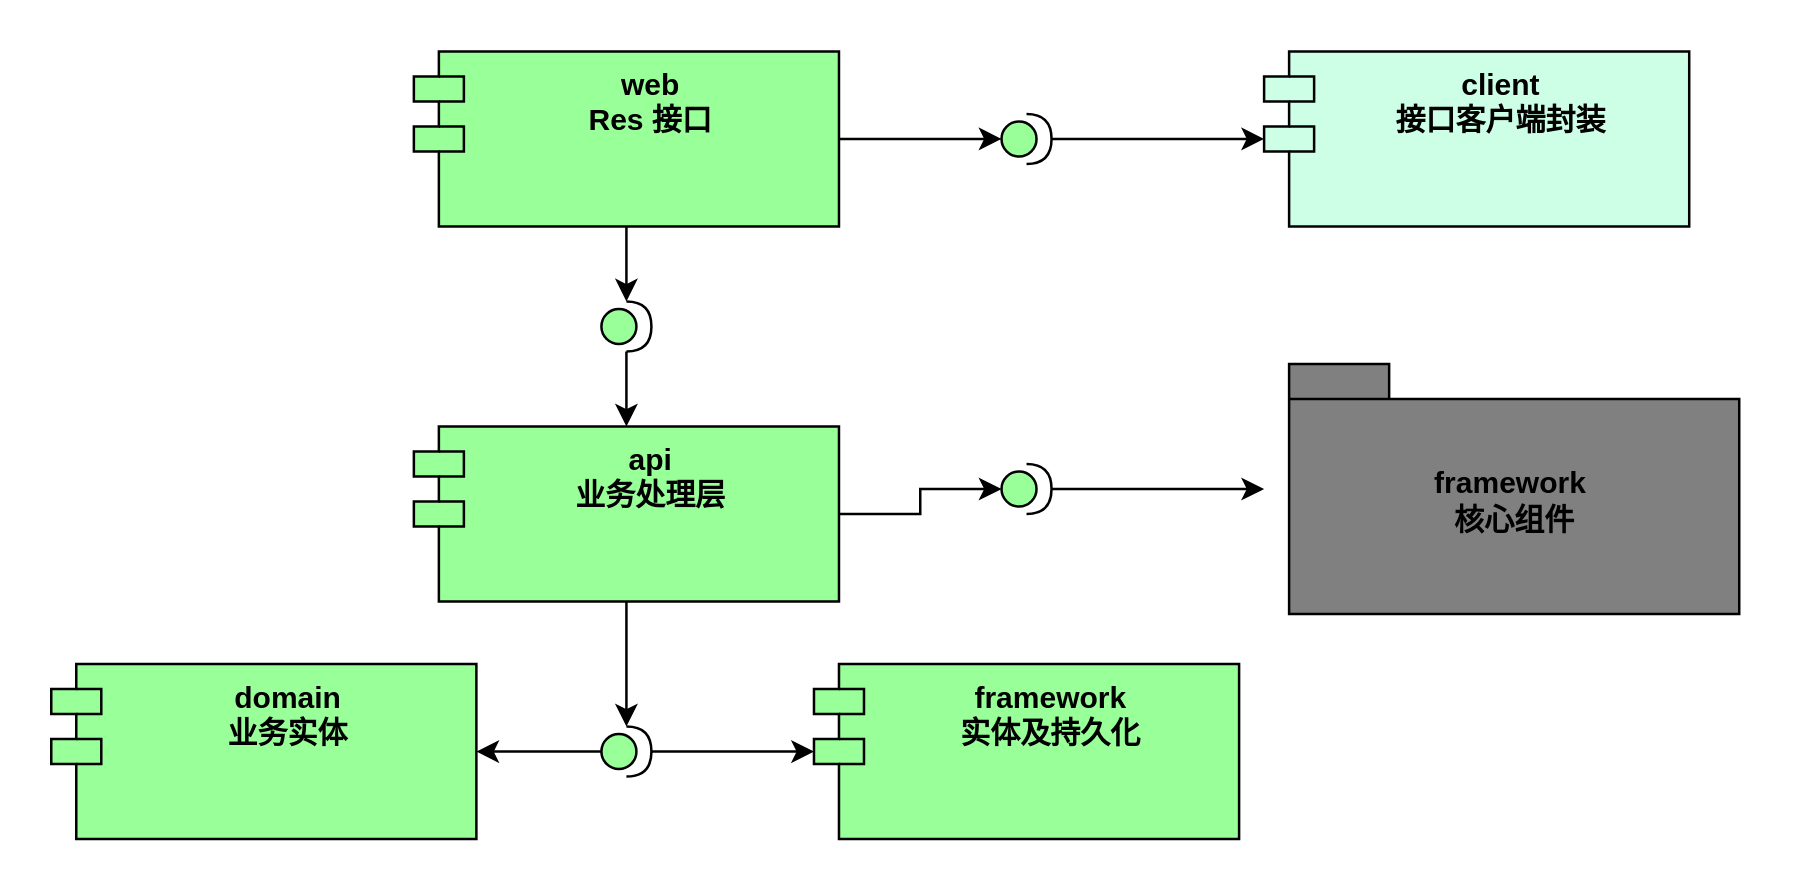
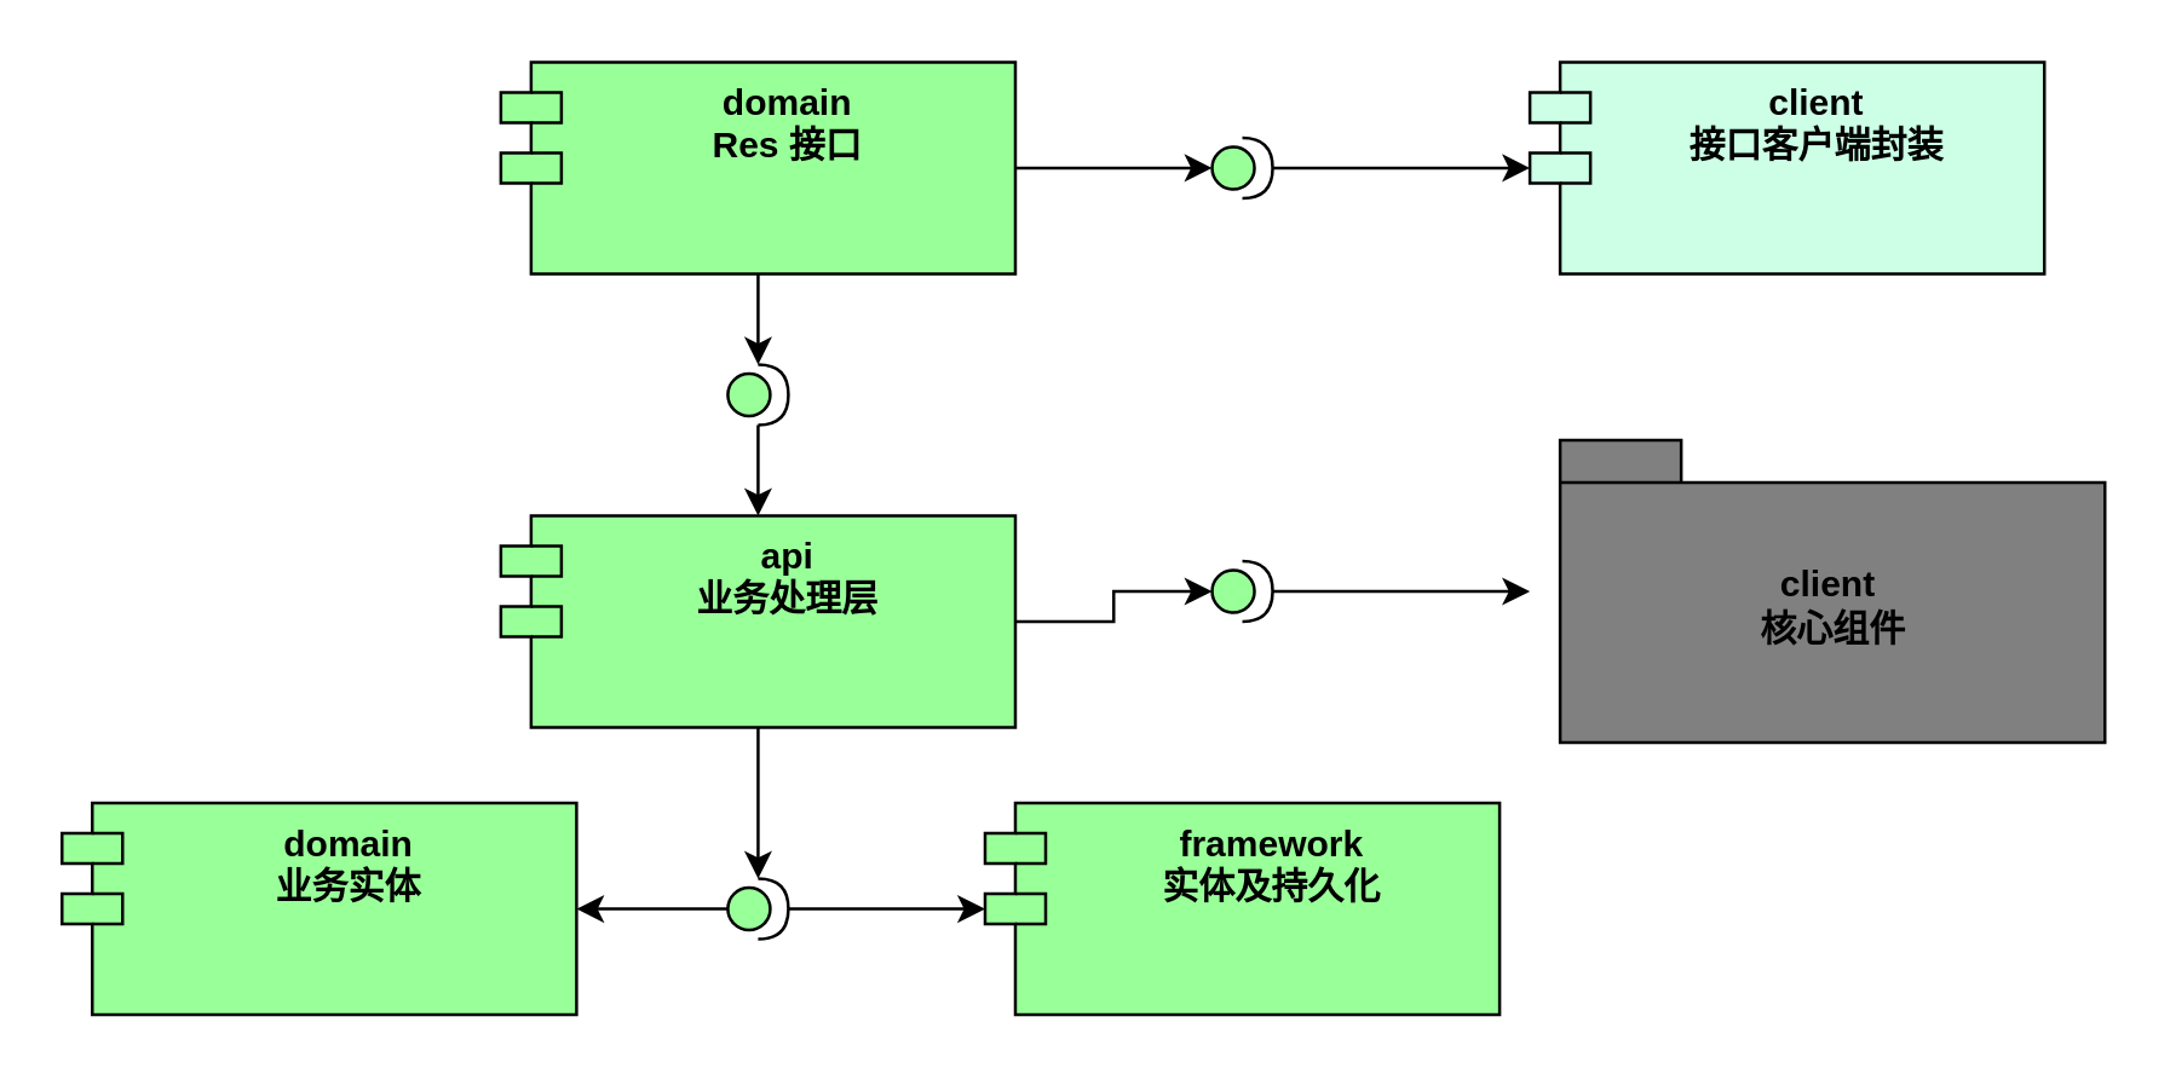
- <mxCell id="10" value="web&#10;Res 接口" style="shape=module;align=left;spacingLeft=20;align=center;verticalAlign=top;fillColor=#99FF99;fontStyle=1" parent="1" vertex="1"><mxGeometry x="165" y="20" width="170" height="70" as="geometry" /></mxCell>
+ <mxCell id="10" value="domain&#10;Res 接口" style="shape=module;align=left;spacingLeft=20;align=center;verticalAlign=top;fillColor=#99FF99;fontStyle=1" parent="1" vertex="1"><mxGeometry x="165" y="20" width="170" height="70" as="geometry" /></mxCell>
- <mxCell id="20" value="framework&amp;nbsp;&lt;br&gt;核心组件" style="shape=folder;fontStyle=1;spacingTop=10;tabWidth=40;tabHeight=14;tabPosition=left;html=1;fillColor=#808080;" parent="1" vertex="1"><mxGeometry x="515" y="145" width="180" height="100" as="geometry" /></mxCell>
+ <mxCell id="20" value="client&amp;nbsp;&lt;br&gt;核心组件" style="shape=folder;fontStyle=1;spacingTop=10;tabWidth=40;tabHeight=14;tabPosition=left;html=1;fillColor=#808080;" parent="1" vertex="1"><mxGeometry x="515" y="145" width="180" height="100" as="geometry" /></mxCell>
